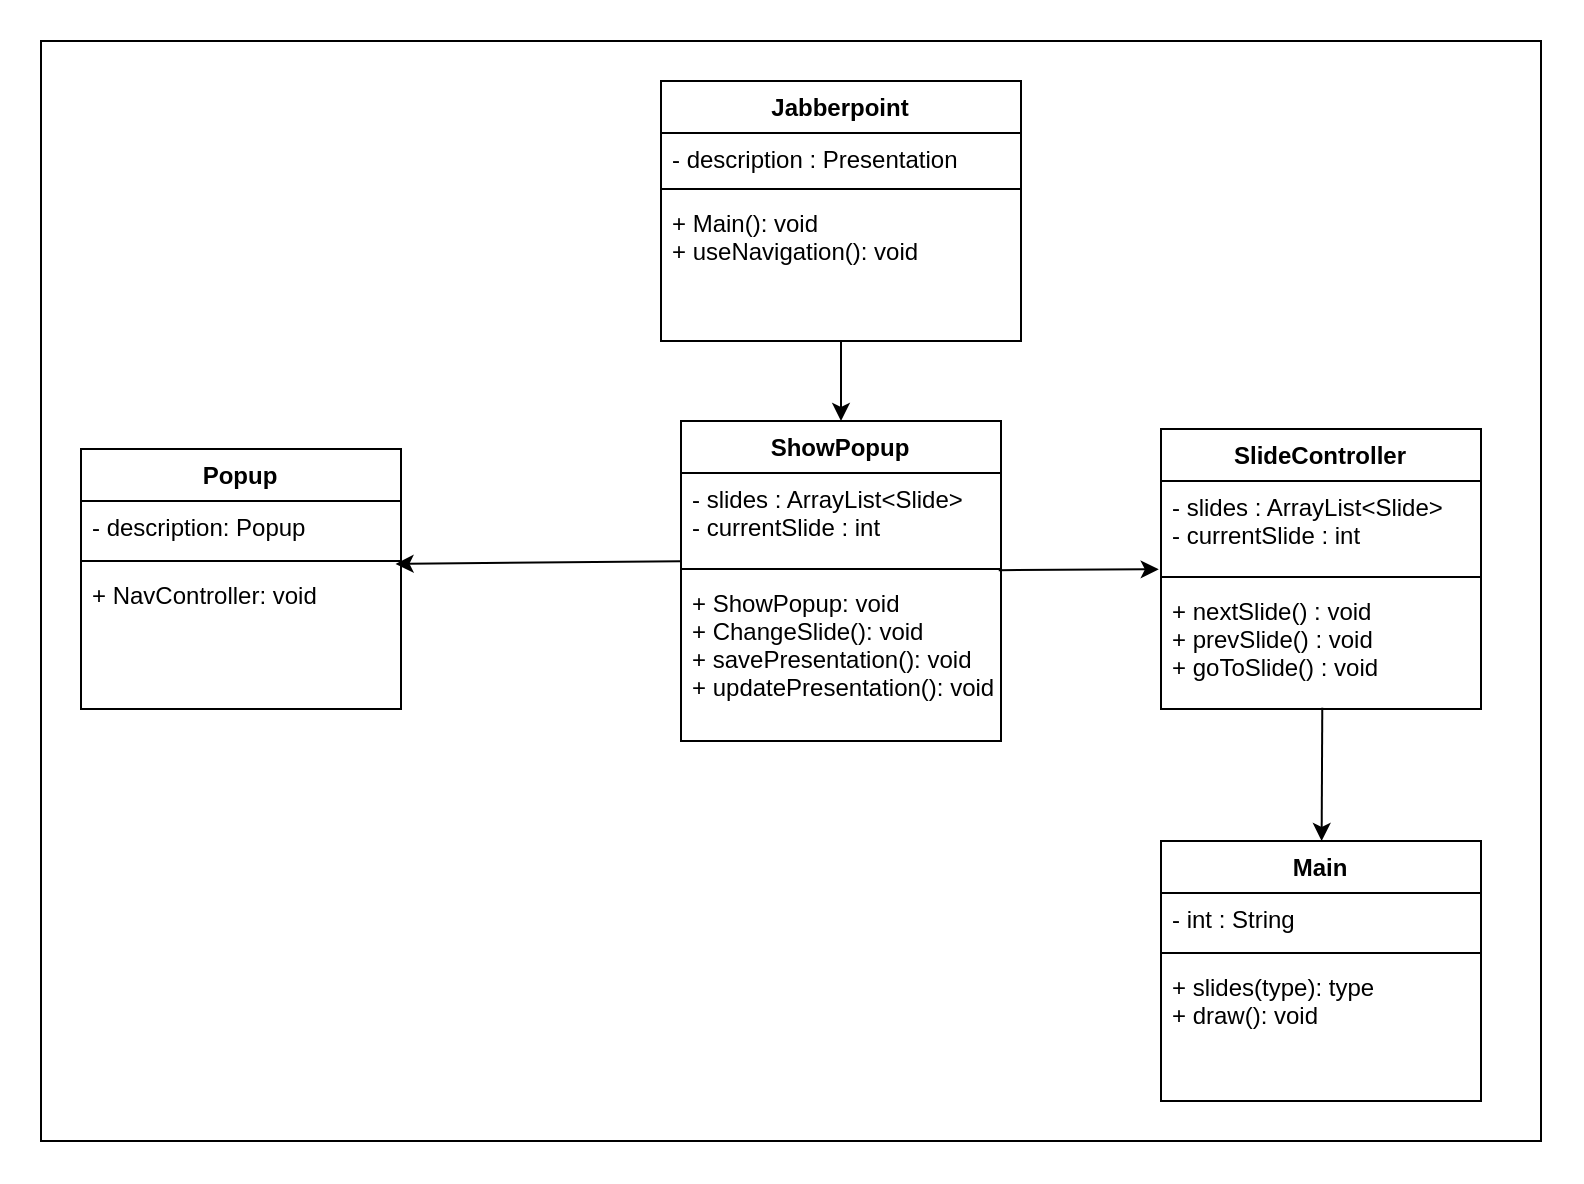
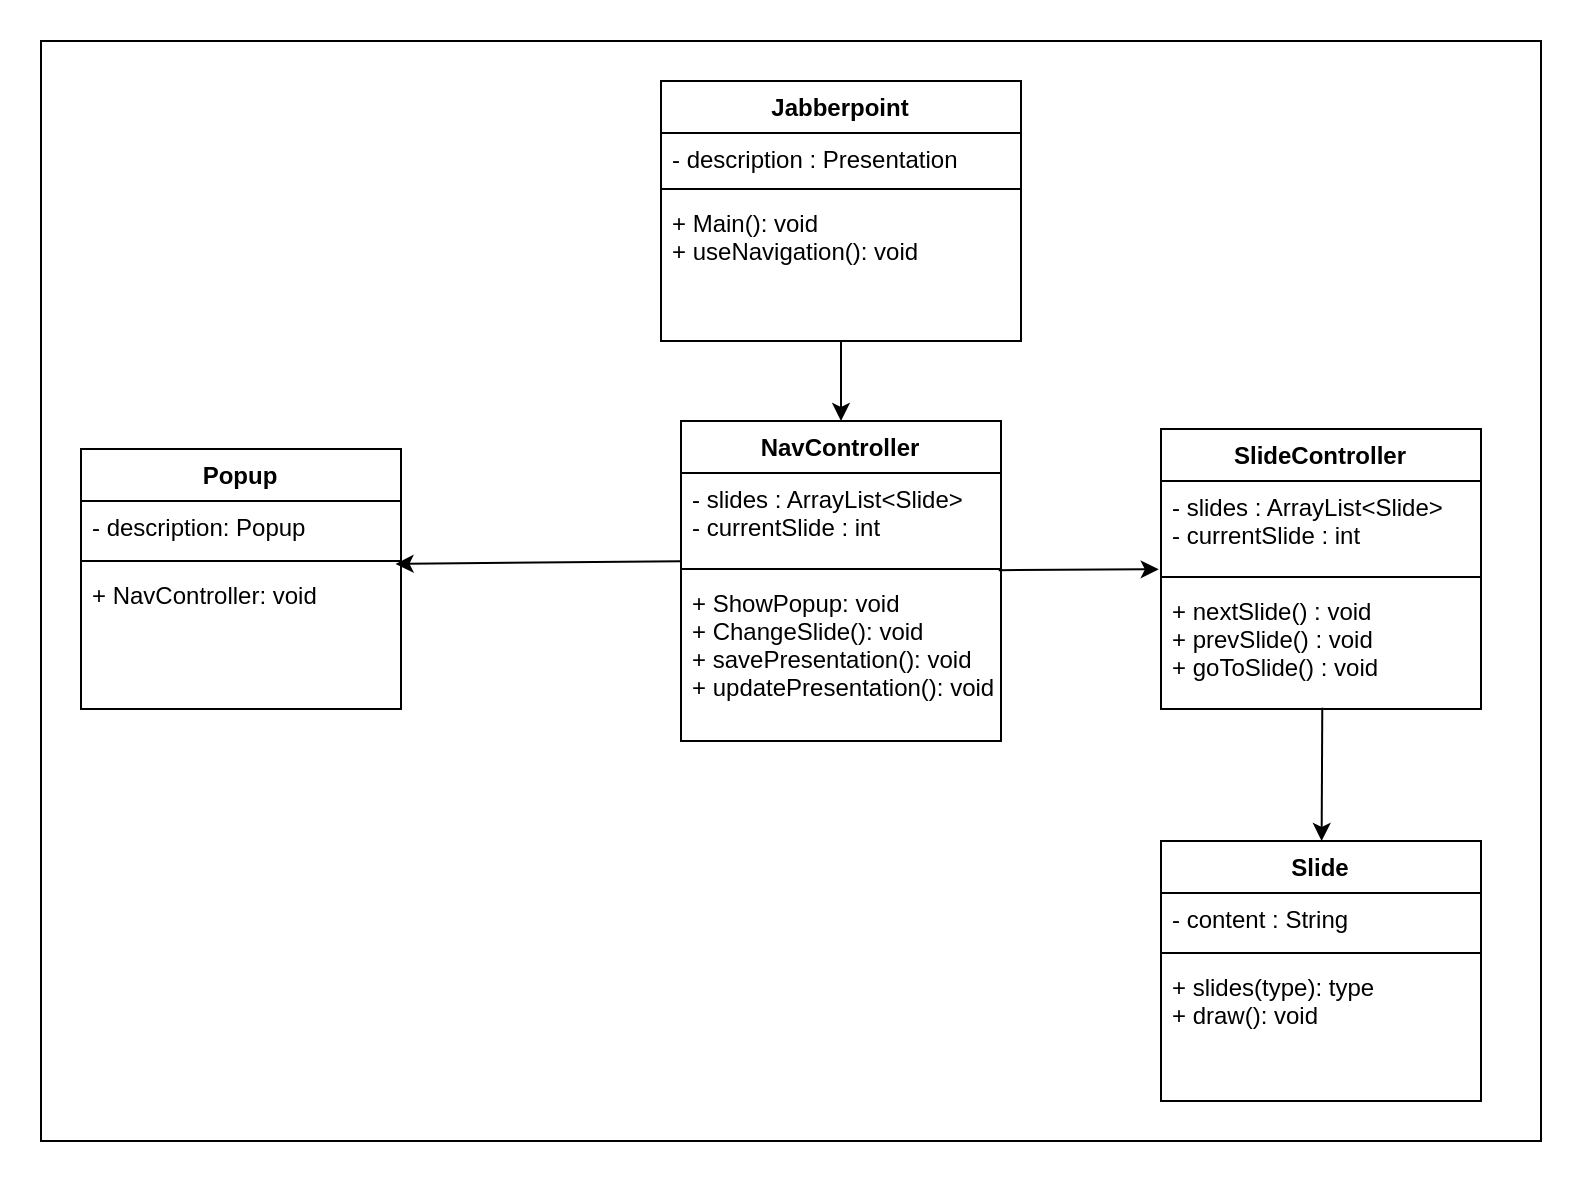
- <mxCell id="17" value="ShowPopup" style="swimlane;fontStyle=1;align=center;verticalAlign=top;childLayout=stackLayout;horizontal=1;startSize=26;horizontalStack=0;resizeParent=1;resizeParentMax=0;resizeLast=0;collapsible=1;marginBottom=0;" parent="1" vertex="1"><mxGeometry x="340" y="210" width="160" height="160" as="geometry" /></mxCell>
+ <mxCell id="17" value="NavController" style="swimlane;fontStyle=1;align=center;verticalAlign=top;childLayout=stackLayout;horizontal=1;startSize=26;horizontalStack=0;resizeParent=1;resizeParentMax=0;resizeLast=0;collapsible=1;marginBottom=0;" parent="1" vertex="1"><mxGeometry x="340" y="210" width="160" height="160" as="geometry" /></mxCell>
- <mxCell id="7" value="Main" style="swimlane;fontStyle=1;align=center;verticalAlign=top;childLayout=stackLayout;horizontal=1;startSize=26;horizontalStack=0;resizeParent=1;resizeParentMax=0;resizeLast=0;collapsible=1;marginBottom=0;" parent="1" vertex="1"><mxGeometry x="580" y="420" width="160" height="130" as="geometry" /></mxCell>
+ <mxCell id="7" value="Slide" style="swimlane;fontStyle=1;align=center;verticalAlign=top;childLayout=stackLayout;horizontal=1;startSize=26;horizontalStack=0;resizeParent=1;resizeParentMax=0;resizeLast=0;collapsible=1;marginBottom=0;" parent="1" vertex="1"><mxGeometry x="580" y="420" width="160" height="130" as="geometry" /></mxCell>
- <mxCell id="8" value="- int : String" style="text;strokeColor=none;fillColor=none;align=left;verticalAlign=top;spacingLeft=4;spacingRight=4;overflow=hidden;rotatable=0;points=[[0,0.5],[1,0.5]];portConstraint=eastwest;" parent="7" vertex="1"><mxGeometry y="26" width="160" height="26" as="geometry" /></mxCell>
+ <mxCell id="8" value="- content : String" style="text;strokeColor=none;fillColor=none;align=left;verticalAlign=top;spacingLeft=4;spacingRight=4;overflow=hidden;rotatable=0;points=[[0,0.5],[1,0.5]];portConstraint=eastwest;" parent="7" vertex="1"><mxGeometry y="26" width="160" height="26" as="geometry" /></mxCell>
